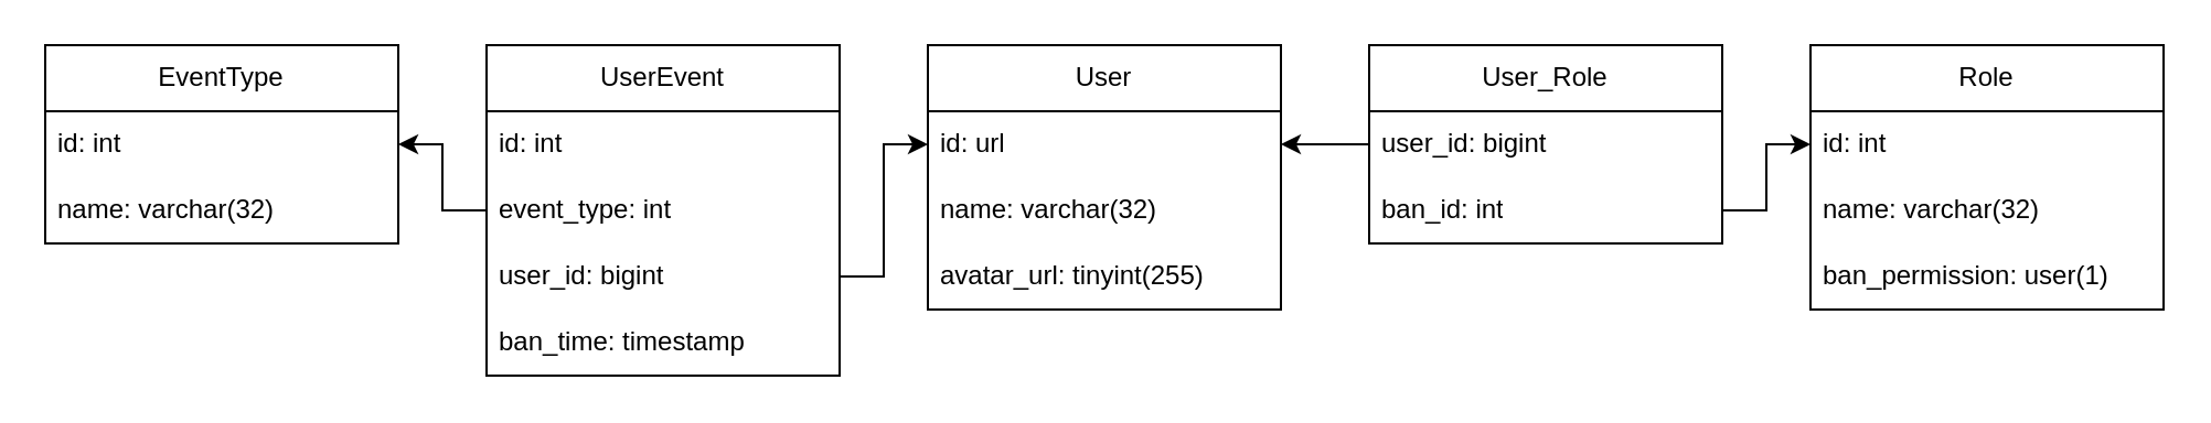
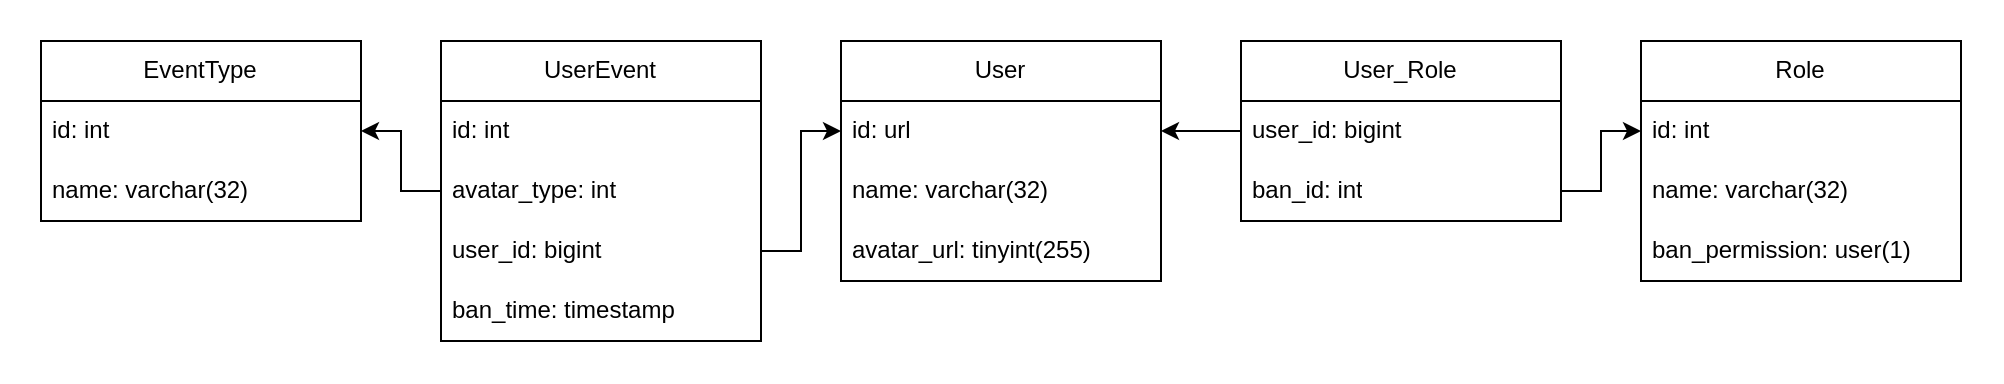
- <mxCell id="20" value="event_type: int" style="text;strokeColor=none;fillColor=none;align=left;verticalAlign=middle;spacingLeft=4;spacingRight=4;overflow=hidden;points=[[0,0.5],[1,0.5]];portConstraint=eastwest;rotatable=0;whiteSpace=wrap;html=1;" vertex="1" parent="18"><mxGeometry y="60" width="160" height="30" as="geometry" /></mxCell>
+ <mxCell id="20" value="avatar_type: int" style="text;strokeColor=none;fillColor=none;align=left;verticalAlign=middle;spacingLeft=4;spacingRight=4;overflow=hidden;points=[[0,0.5],[1,0.5]];portConstraint=eastwest;rotatable=0;whiteSpace=wrap;html=1;" vertex="1" parent="18"><mxGeometry y="60" width="160" height="30" as="geometry" /></mxCell>
